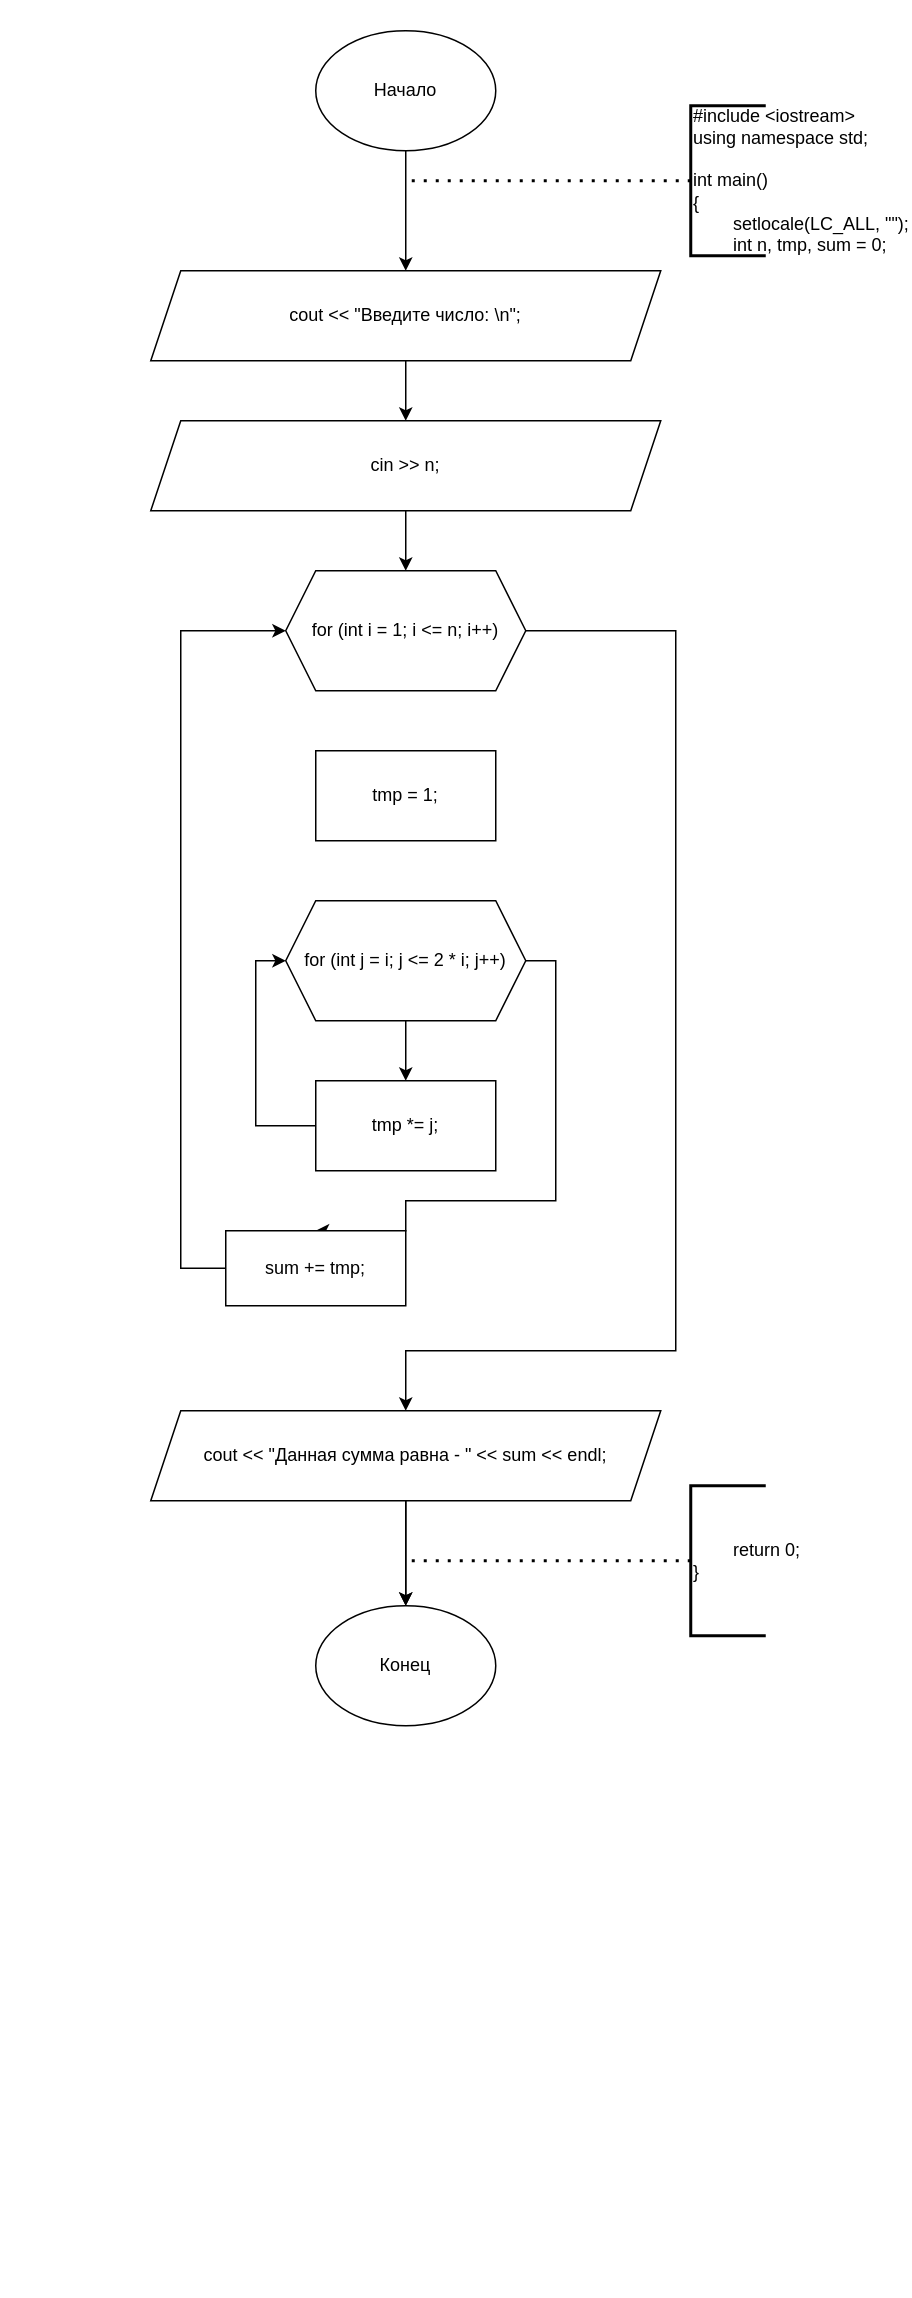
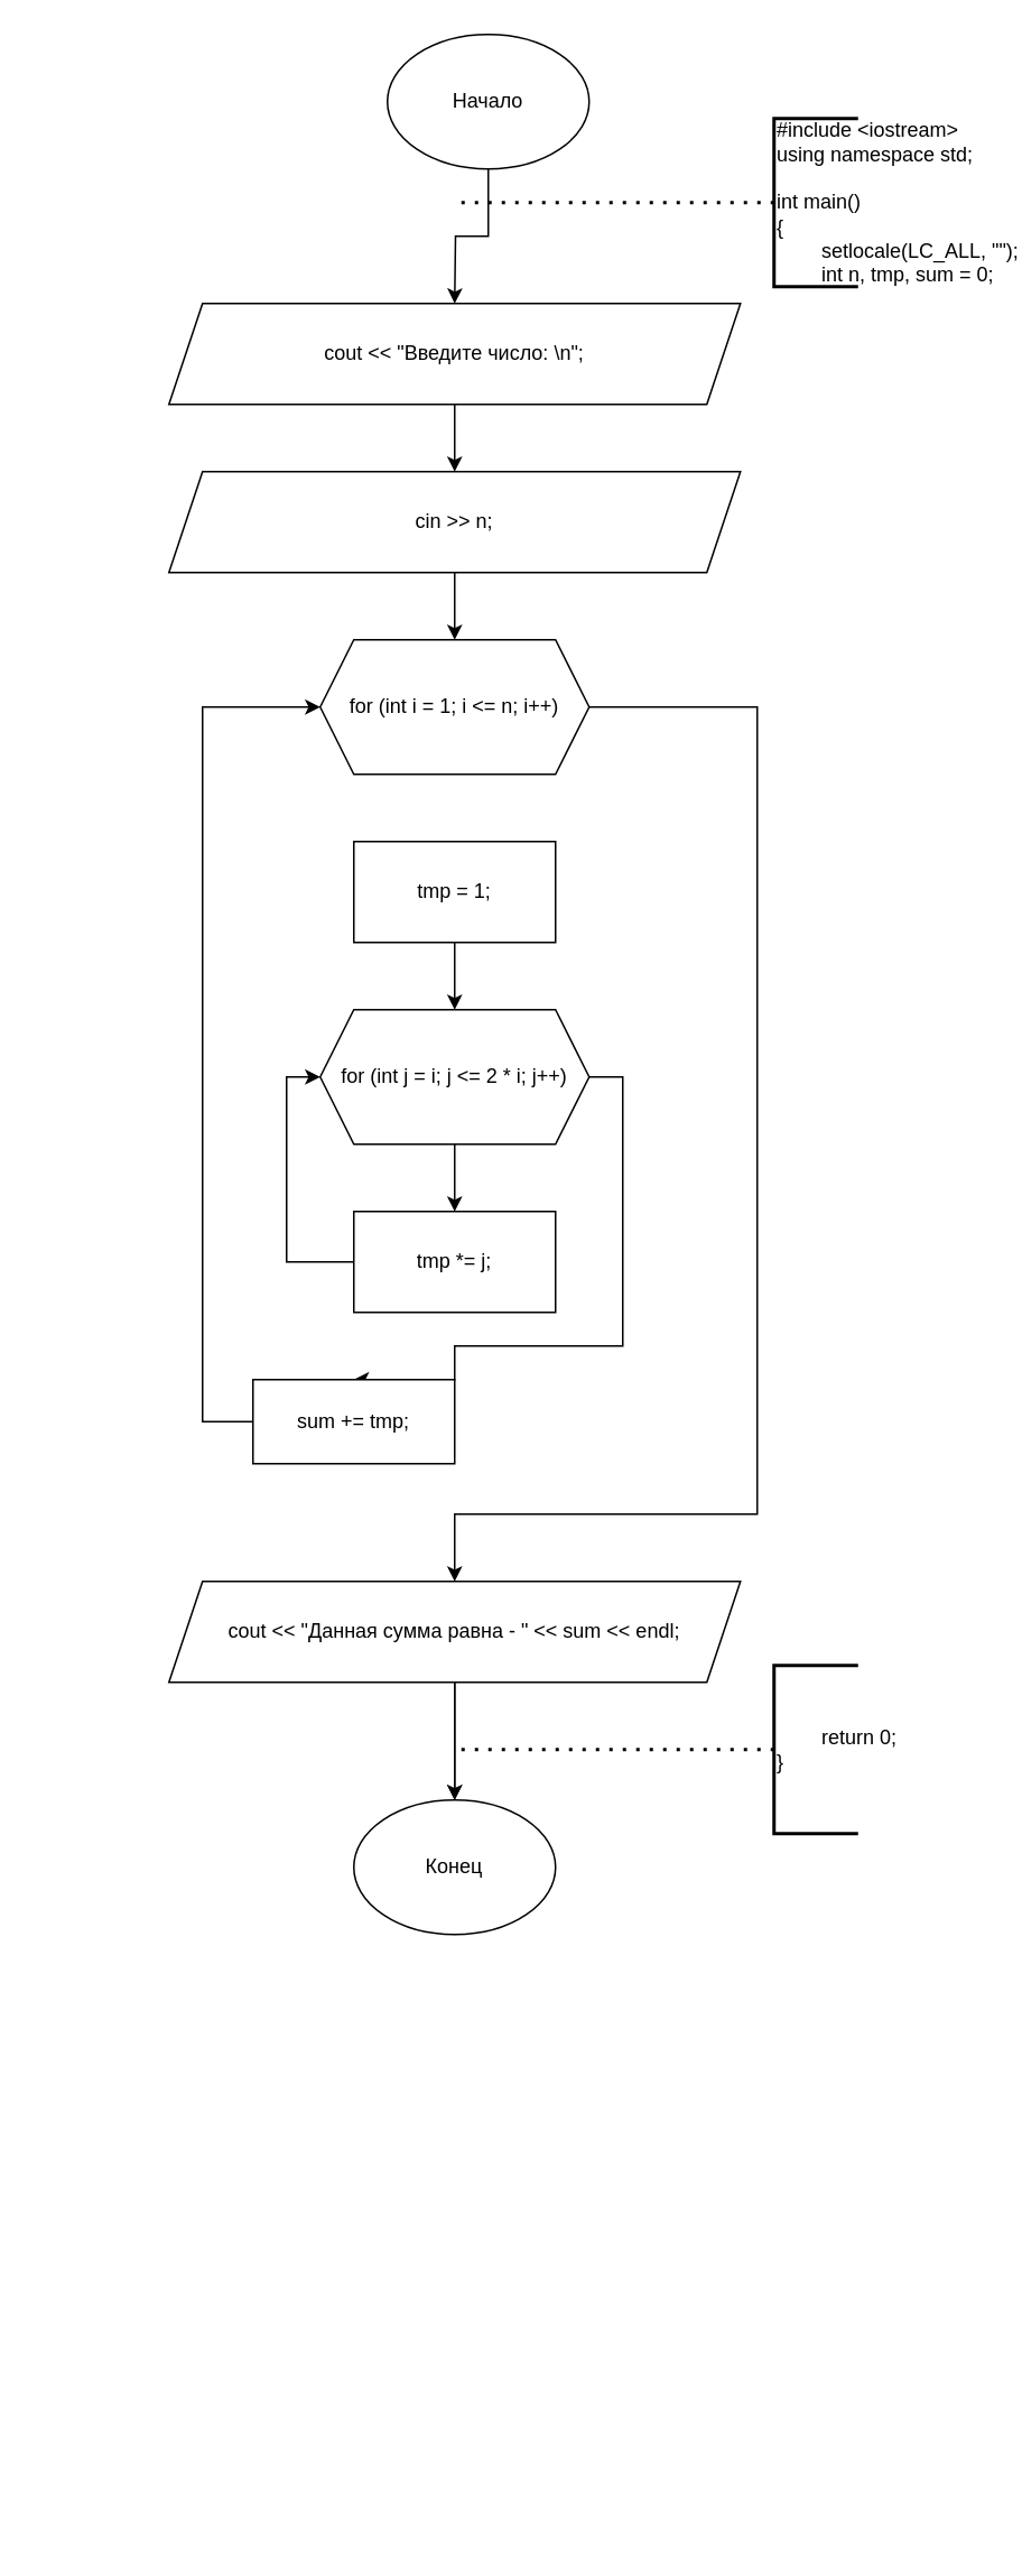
- <mxCell id="3" value="Начало" style="ellipse;whiteSpace=wrap;html=1;" vertex="1" parent="1"><mxGeometry x="210" y="20" width="120" height="80" as="geometry" /></mxCell>
+ <mxCell id="3" value="Начало" style="ellipse;whiteSpace=wrap;html=1;" vertex="1" parent="1"><mxGeometry x="230" y="20" width="120" height="80" as="geometry" /></mxCell>
+ <mxCell id="19" style="edgeStyle=orthogonalEdgeStyle;rounded=0;orthogonalLoop=1;jettySize=auto;html=1;exitX=0.5;exitY=1;exitDx=0;exitDy=0;entryX=0.5;entryY=0;entryDx=0;entryDy=0;" edge="1" parent="1" source="20" target="23"><mxGeometry relative="1" as="geometry" /></mxCell>
